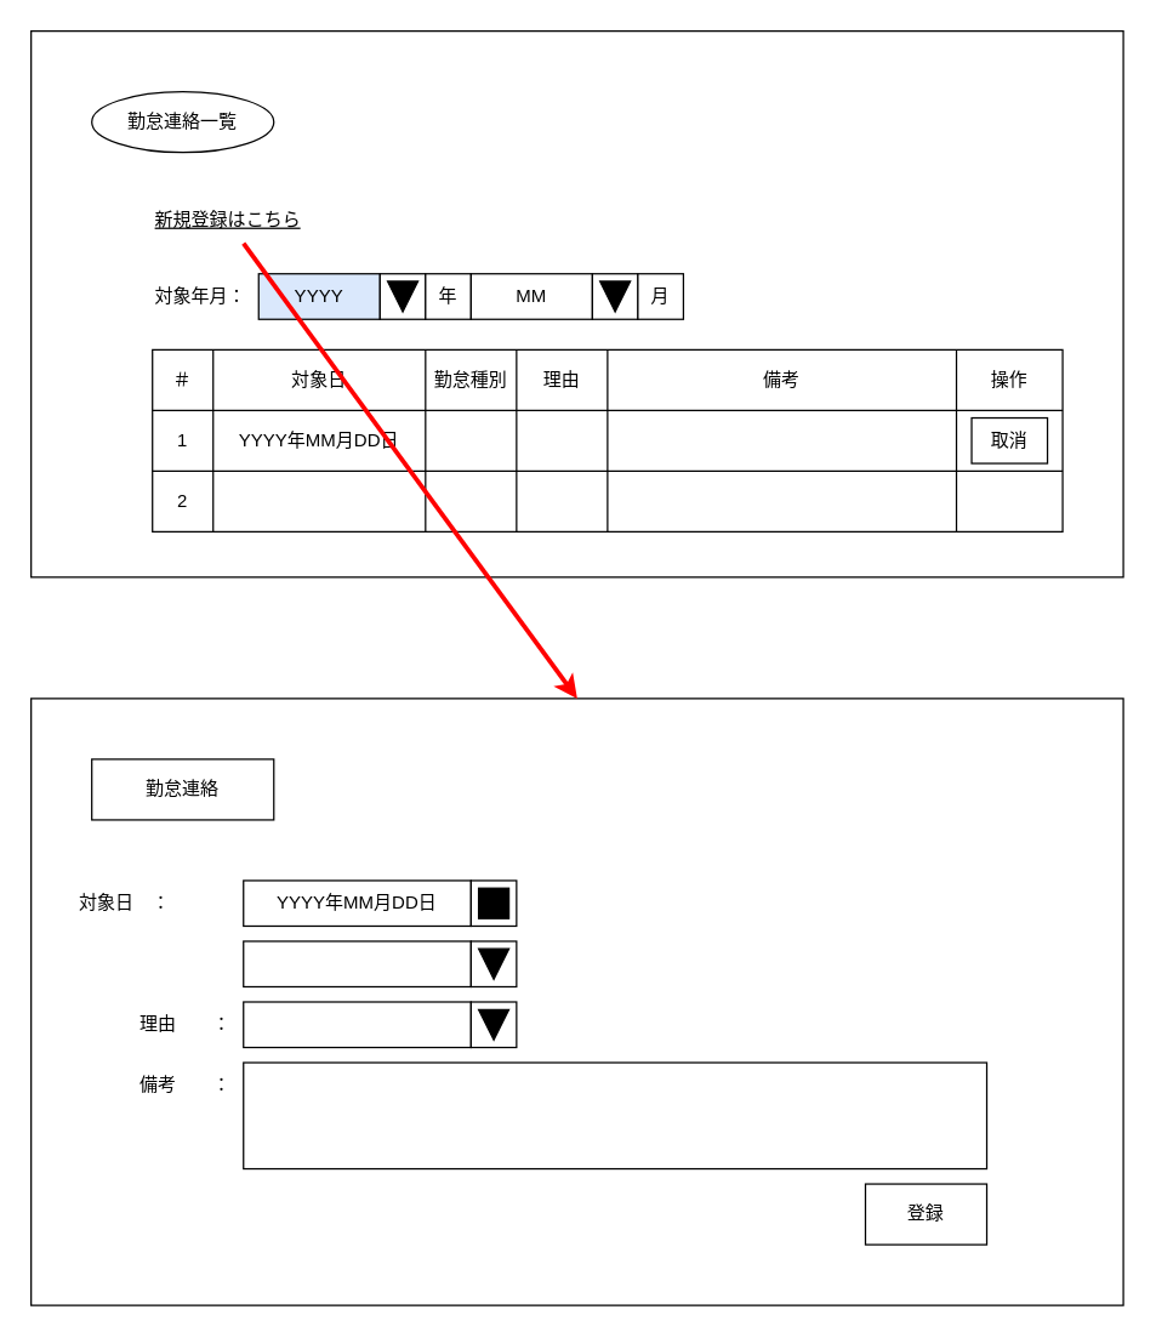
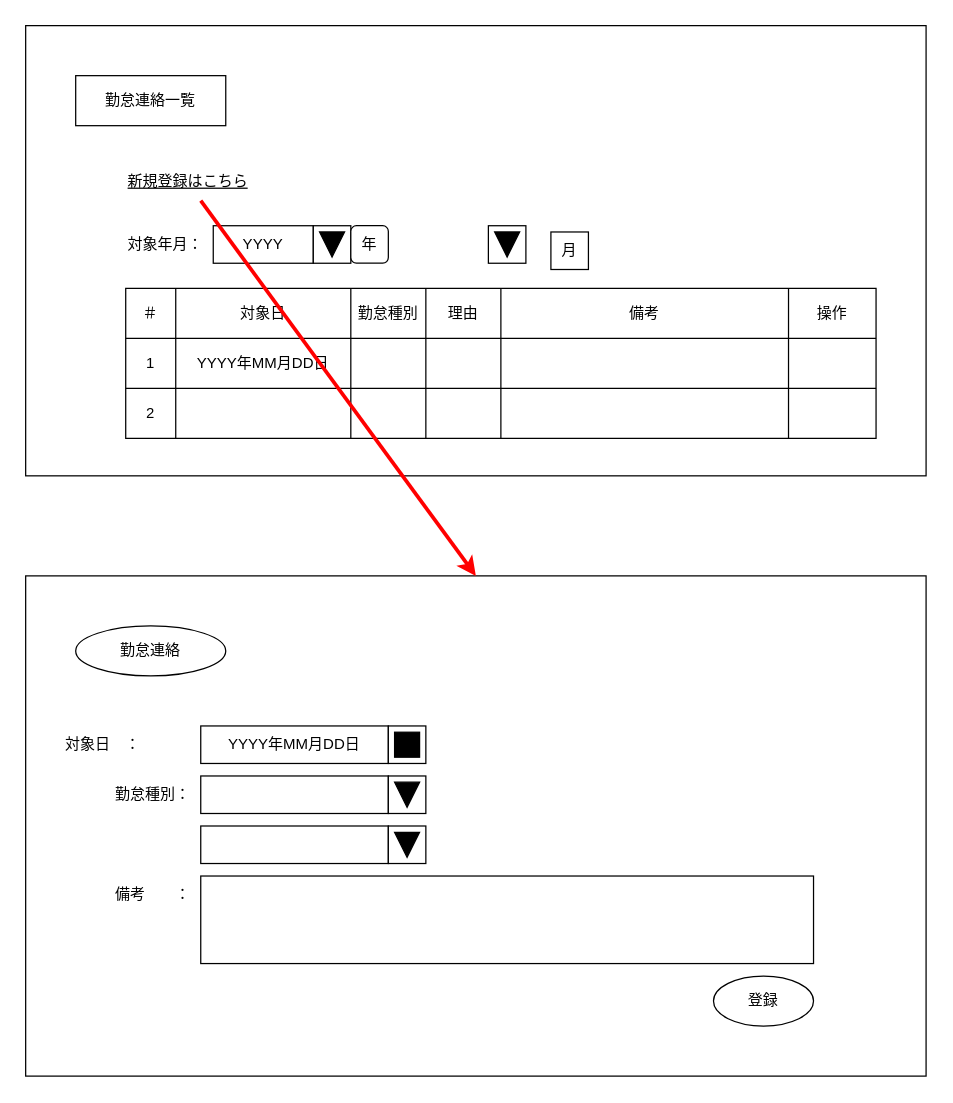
- <mxCell id="3" value="勤怠連絡一覧" style="ellipse;whiteSpace=wrap;html=1;" vertex="1" parent="1"><mxGeometry x="60" y="60" width="120" height="40" as="geometry" /></mxCell>
+ <mxCell id="3" value="勤怠連絡一覧" style="rounded=0;whiteSpace=wrap;html=1;" vertex="1" parent="1"><mxGeometry x="60" y="60" width="120" height="40" as="geometry" /></mxCell>
- <mxCell id="5" value="YYYY" style="rounded=0;whiteSpace=wrap;html=1;fillColor=#dae8fc;" vertex="1" parent="1"><mxGeometry x="170" y="180" width="80" height="30" as="geometry" /></mxCell>
+ <mxCell id="5" value="YYYY" style="rounded=0;whiteSpace=wrap;html=1;" vertex="1" parent="1"><mxGeometry x="170" y="180" width="80" height="30" as="geometry" /></mxCell>
- <mxCell id="8" value="年" style="rounded=0;whiteSpace=wrap;html=1;" vertex="1" parent="1"><mxGeometry x="280" y="180" width="30" height="30" as="geometry" /></mxCell>
+ <mxCell id="8" value="年" style="whiteSpace=wrap;html=1;rounded=1;" vertex="1" parent="1"><mxGeometry x="280" y="180" width="30" height="30" as="geometry" /></mxCell>
- <mxCell id="9" value="MM" style="rounded=0;whiteSpace=wrap;html=1;" vertex="1" parent="1"><mxGeometry x="310" y="180" width="80" height="30" as="geometry" /></mxCell>
- <mxCell id="12" value="月" style="rounded=0;whiteSpace=wrap;html=1;" vertex="1" parent="1"><mxGeometry x="420" y="180" width="30" height="30" as="geometry" /></mxCell>
+ <mxCell id="12" value="月" style="rounded=0;whiteSpace=wrap;html=1;" vertex="1" parent="1"><mxGeometry x="440" y="185" width="30" height="30" as="geometry" /></mxCell>
- <mxCell id="35" value="取消" style="rounded=0;whiteSpace=wrap;html=1;" vertex="1" parent="1"><mxGeometry x="640" y="275" width="50" height="30" as="geometry" /></mxCell>
- <mxCell id="37" value="勤怠連絡" style="rounded=0;whiteSpace=wrap;html=1;" vertex="1" parent="1"><mxGeometry x="60" y="500" width="120" height="40" as="geometry" /></mxCell>
+ <mxCell id="37" value="勤怠連絡" style="ellipse;whiteSpace=wrap;html=1;" vertex="1" parent="1"><mxGeometry x="60" y="500" width="120" height="40" as="geometry" /></mxCell>
+ <mxCell id="39" value="勤怠種別：" style="text;html=1;strokeColor=none;fillColor=none;align=left;verticalAlign=middle;whiteSpace=wrap;rounded=0;" vertex="1" parent="1"><mxGeometry x="90" y="620" width="70" height="30" as="geometry" /></mxCell>
- <mxCell id="40" value="理由　　：" style="text;html=1;strokeColor=none;fillColor=none;align=left;verticalAlign=middle;whiteSpace=wrap;rounded=0;" vertex="1" parent="1"><mxGeometry x="90" y="660" width="70" height="30" as="geometry" /></mxCell>
- <mxCell id="42" value="登録" style="rounded=0;whiteSpace=wrap;html=1;" vertex="1" parent="1"><mxGeometry x="570" y="780" width="80" height="40" as="geometry" /></mxCell>
+ <mxCell id="42" value="登録" style="ellipse;whiteSpace=wrap;html=1;" vertex="1" parent="1"><mxGeometry x="570" y="780" width="80" height="40" as="geometry" /></mxCell>
